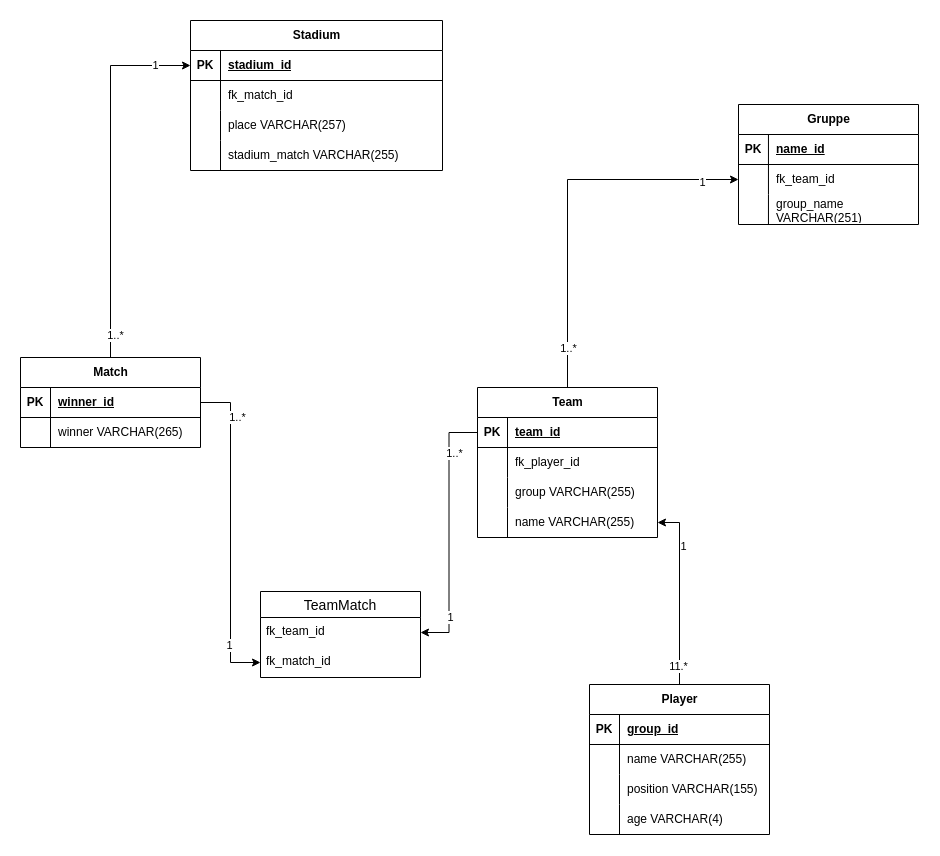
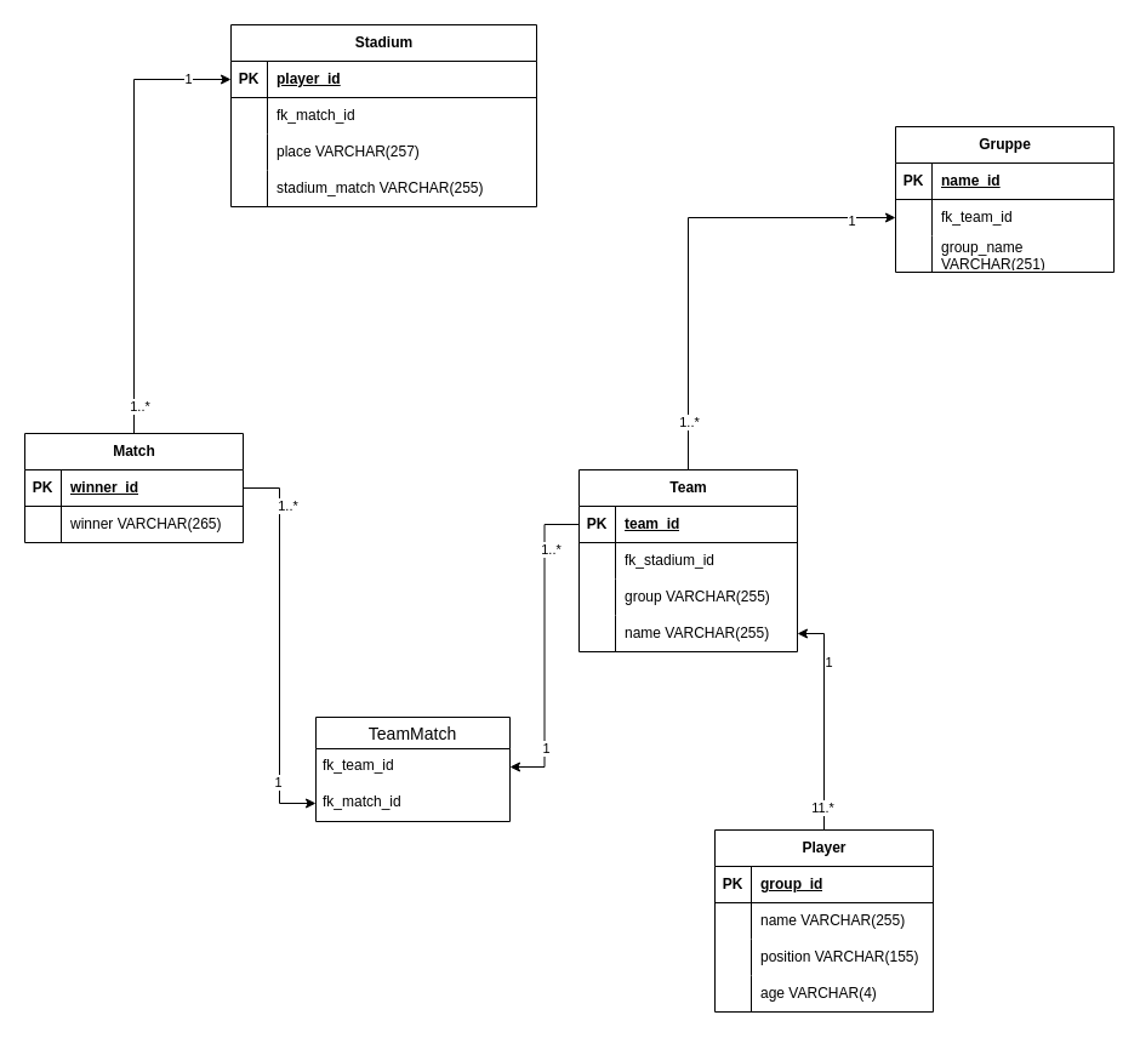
- <mxCell id="58" value="stadium_id" style="shape=partialRectangle;connectable=0;fillColor=none;top=0;left=0;bottom=0;right=0;align=left;spacingLeft=6;fontStyle=5;overflow=hidden;whiteSpace=wrap;html=1;" vertex="1" parent="56"><mxGeometry x="30" width="222" height="30" as="geometry"><mxRectangle width="222" height="30" as="alternateBounds" /></mxGeometry></mxCell>
+ <mxCell id="58" value="player_id" style="shape=partialRectangle;connectable=0;fillColor=none;top=0;left=0;bottom=0;right=0;align=left;spacingLeft=6;fontStyle=5;overflow=hidden;whiteSpace=wrap;html=1;" vertex="1" parent="56"><mxGeometry x="30" width="222" height="30" as="geometry"><mxRectangle width="222" height="30" as="alternateBounds" /></mxGeometry></mxCell>
- <mxCell id="48" value="fk_player_id" style="shape=partialRectangle;connectable=0;fillColor=none;top=0;left=0;bottom=0;right=0;align=left;spacingLeft=6;overflow=hidden;whiteSpace=wrap;html=1;" vertex="1" parent="46"><mxGeometry x="30" width="150" height="30" as="geometry"><mxRectangle width="150" height="30" as="alternateBounds" /></mxGeometry></mxCell>
+ <mxCell id="48" value="fk_stadium_id" style="shape=partialRectangle;connectable=0;fillColor=none;top=0;left=0;bottom=0;right=0;align=left;spacingLeft=6;overflow=hidden;whiteSpace=wrap;html=1;" vertex="1" parent="46"><mxGeometry x="30" width="150" height="30" as="geometry"><mxRectangle width="150" height="30" as="alternateBounds" /></mxGeometry></mxCell>
